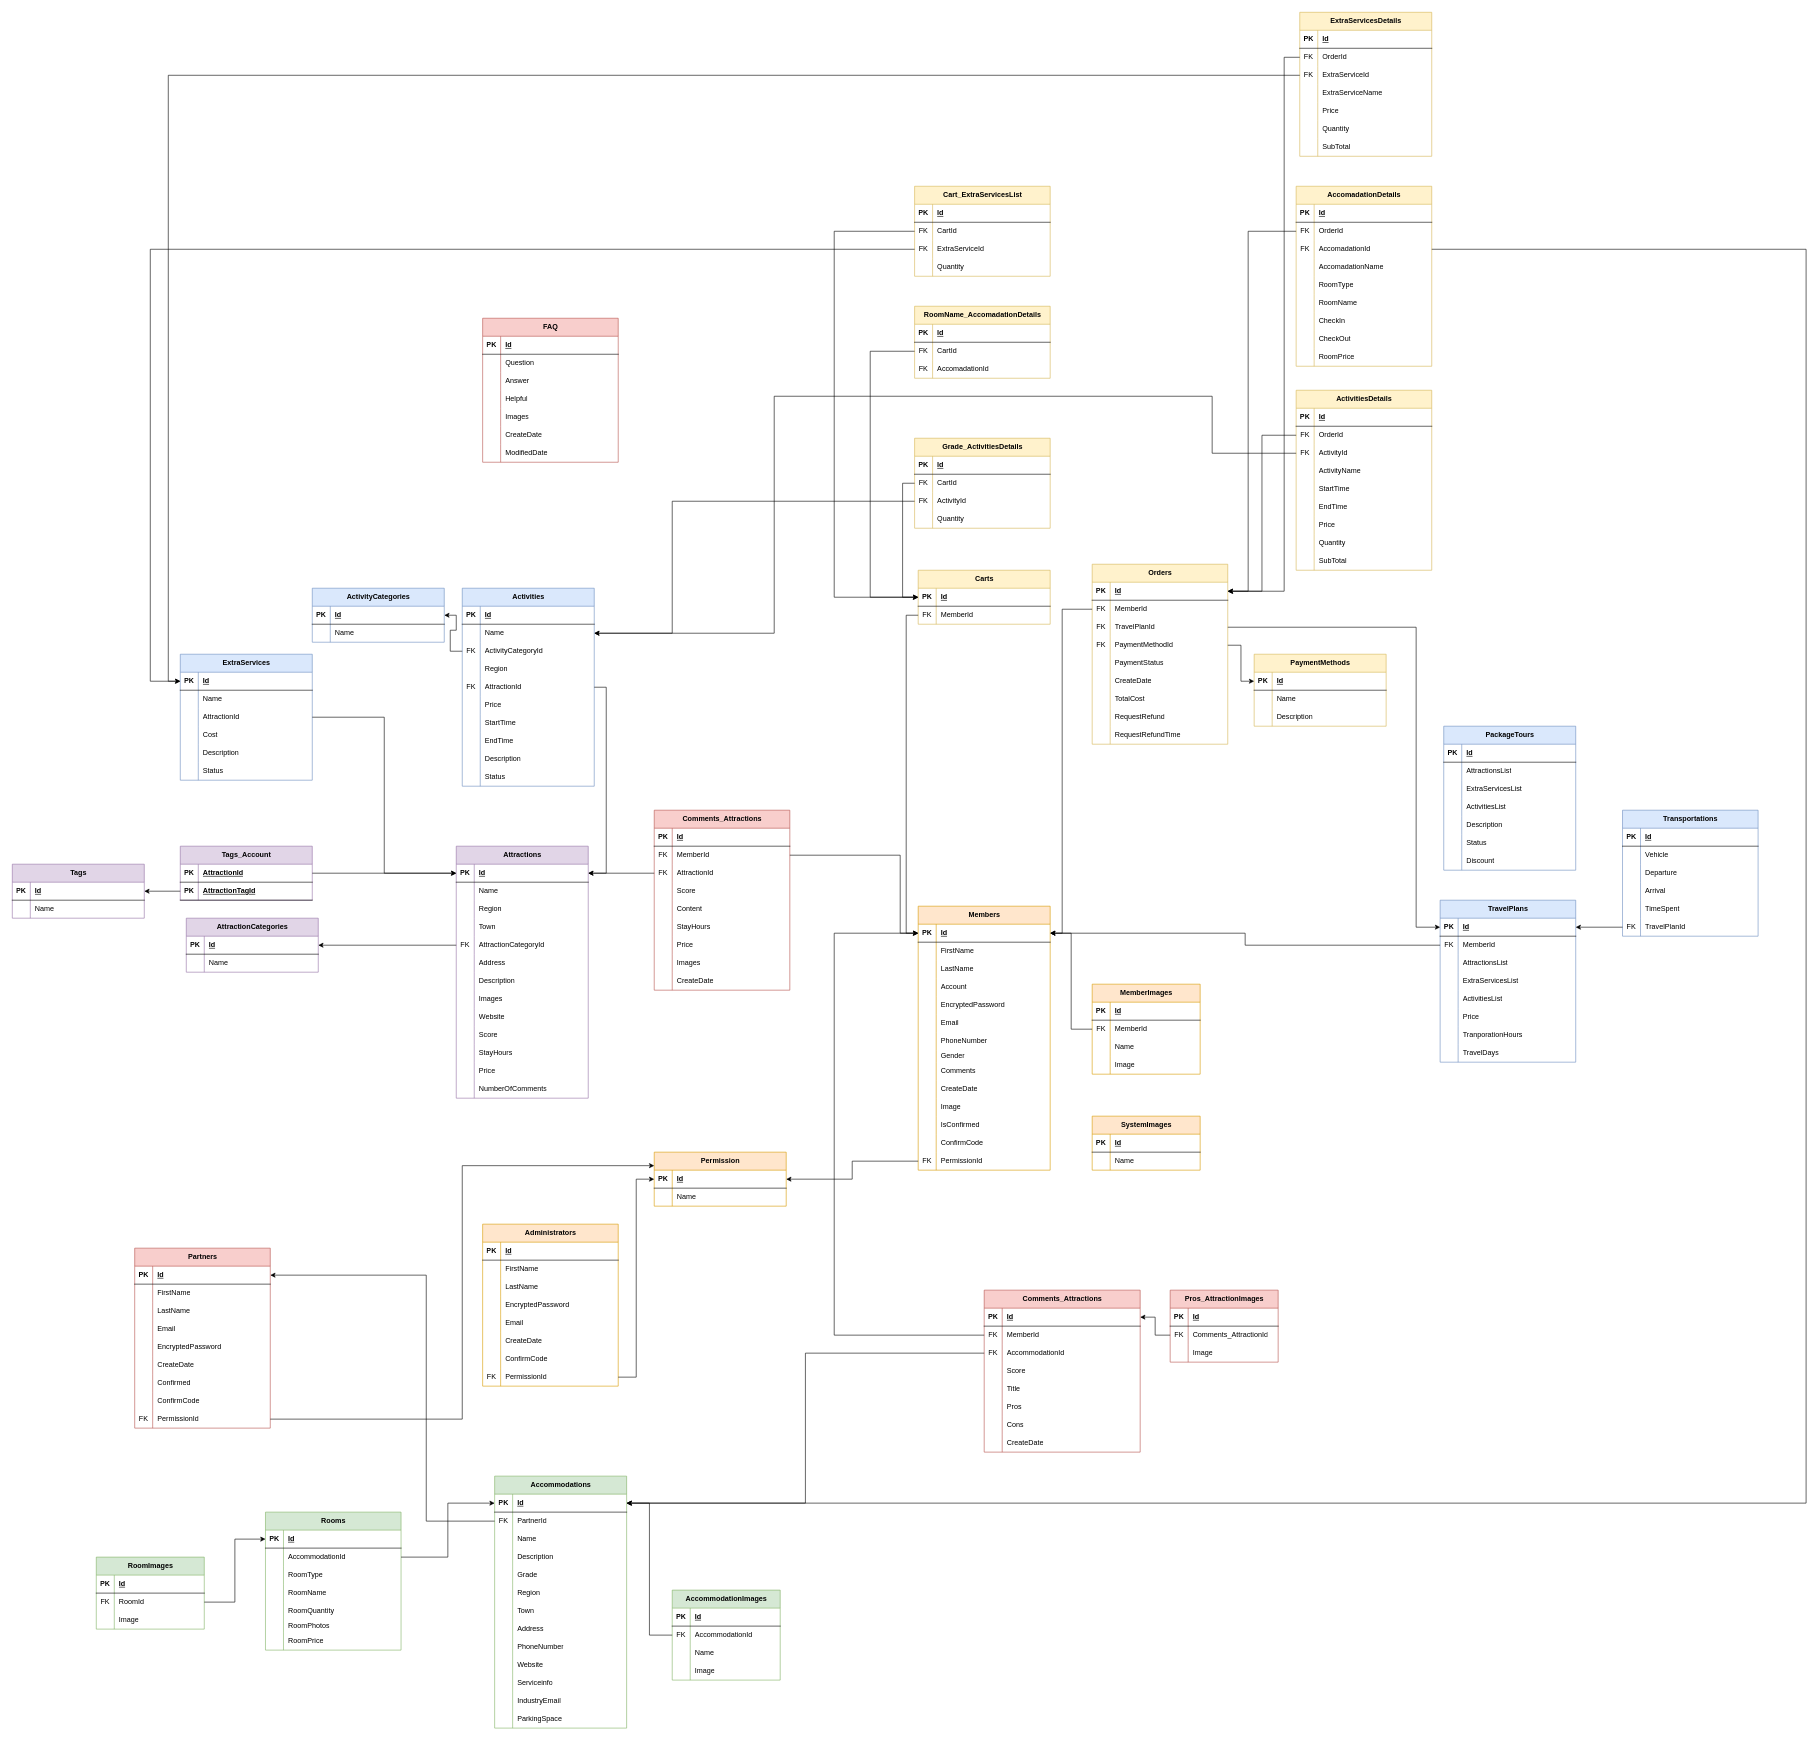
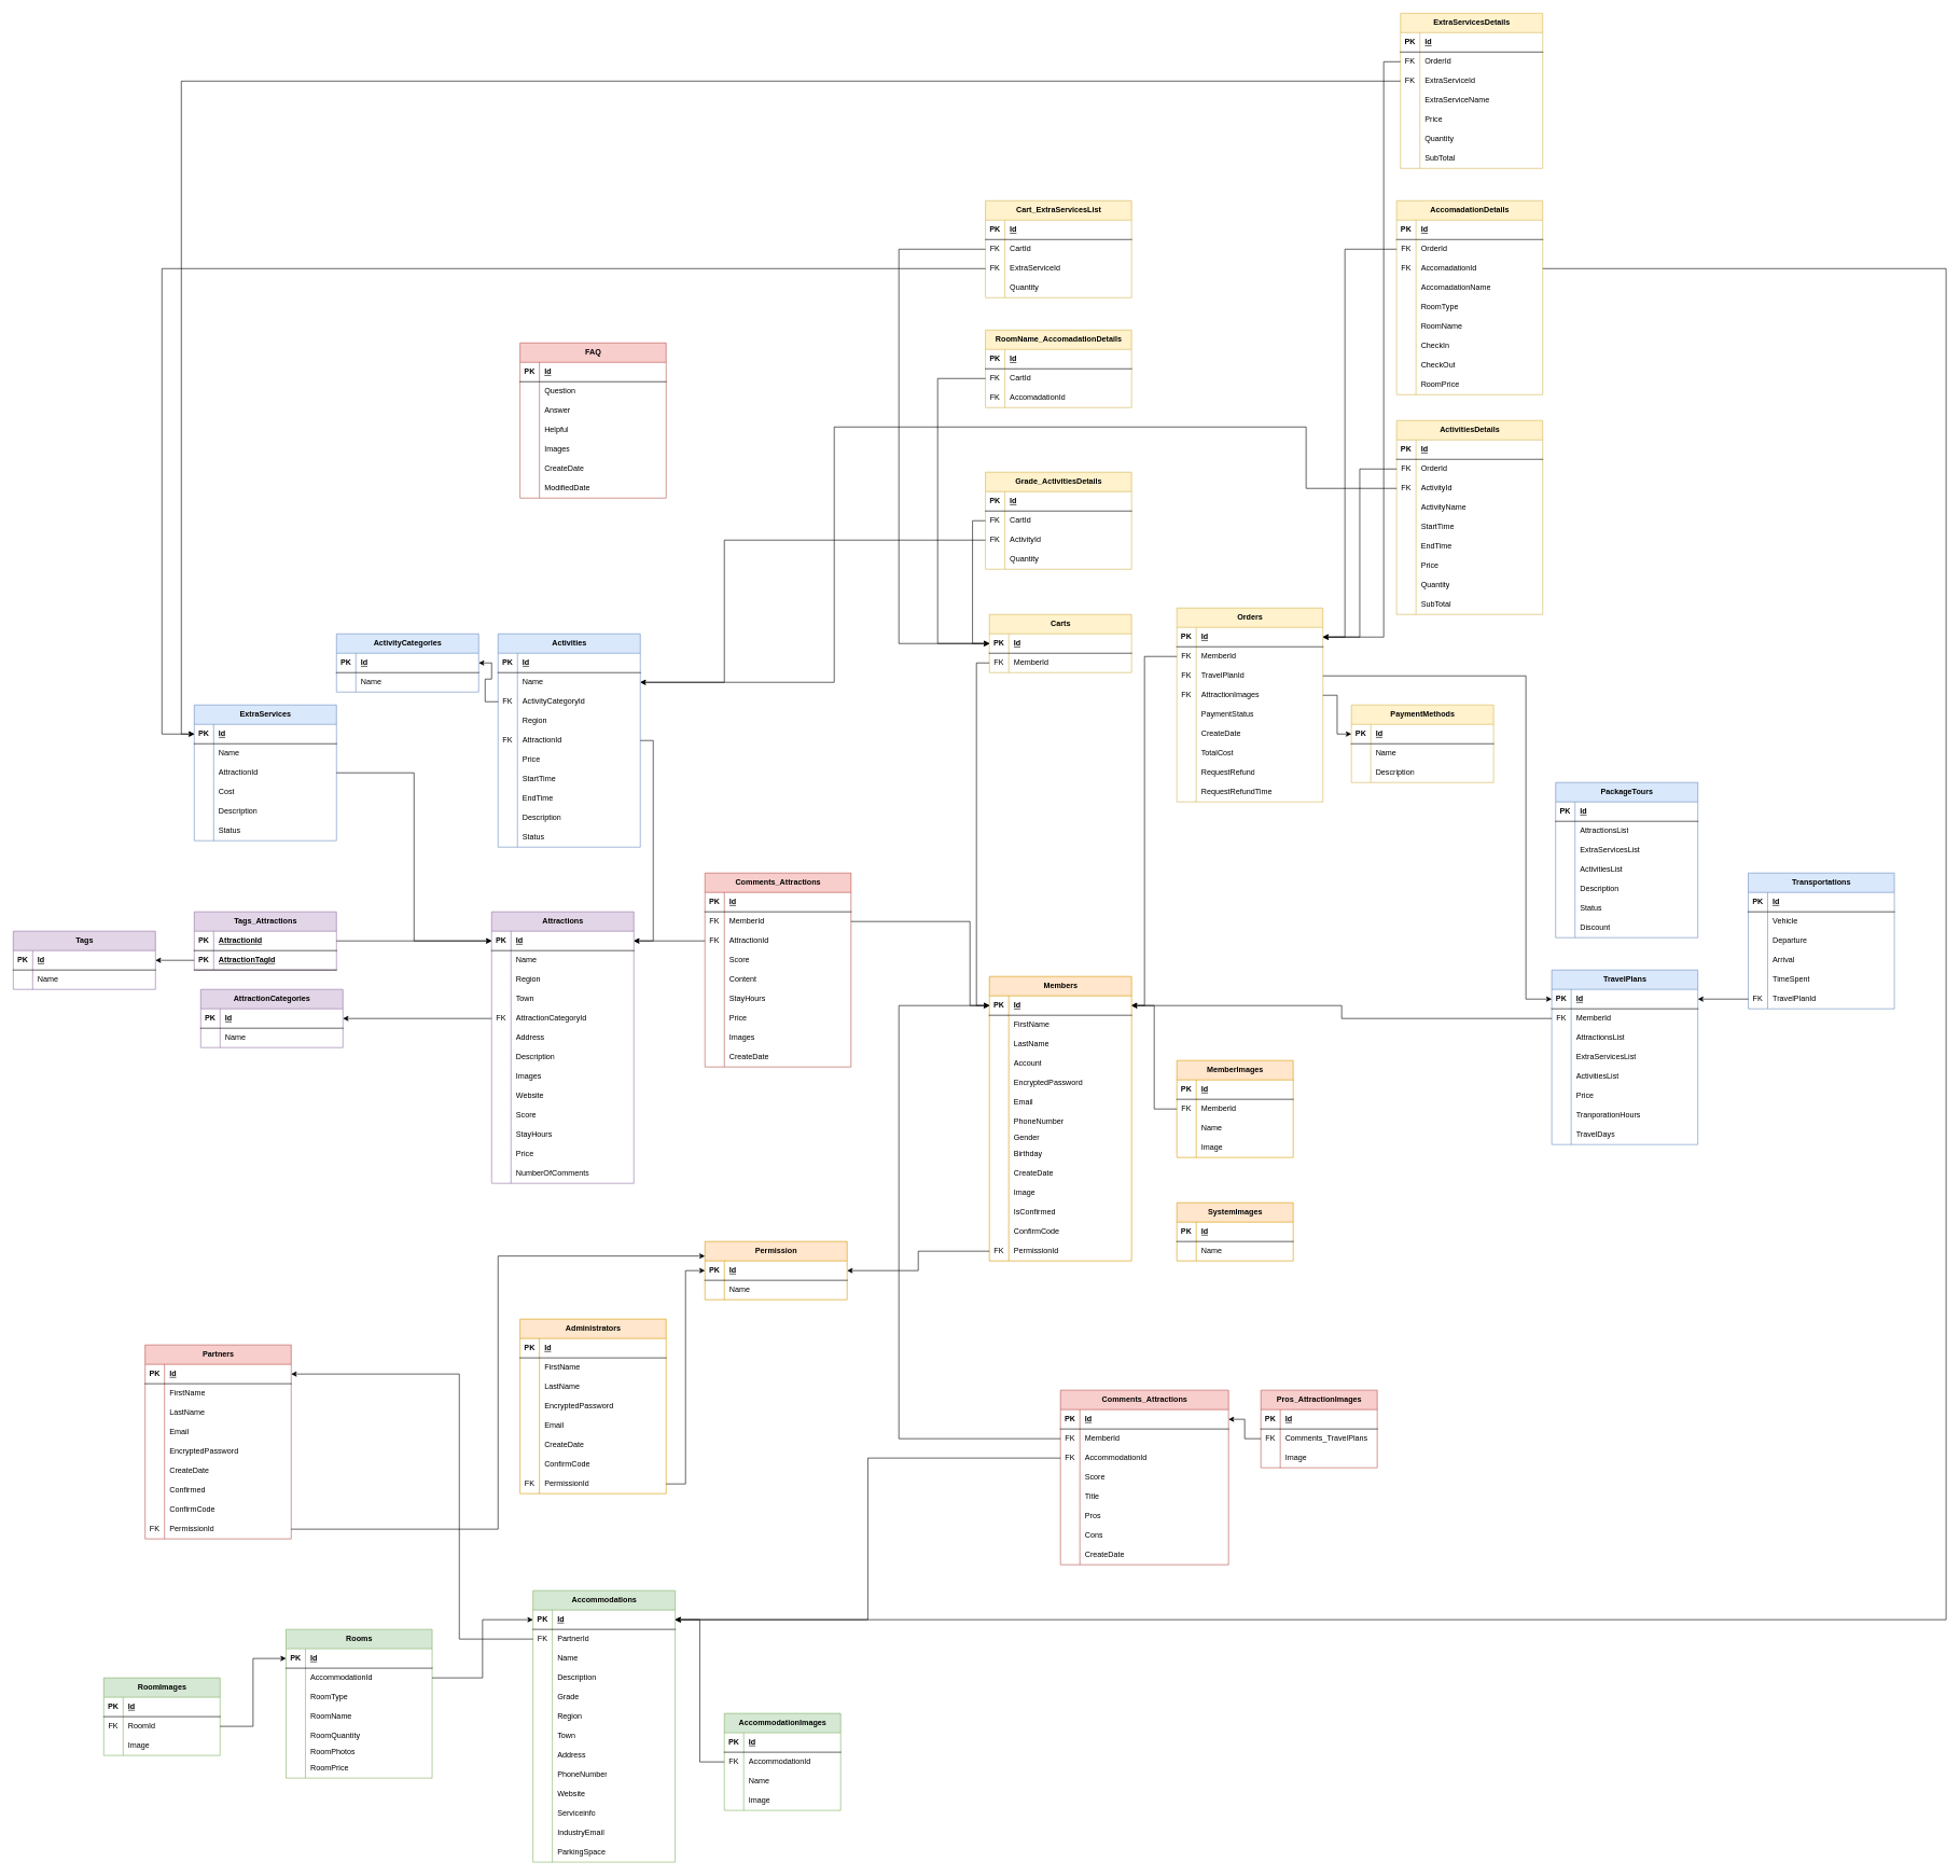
- <mxCell id="372" value="PaymentMethodId" style="shape=partialRectangle;connectable=0;fillColor=none;top=0;left=0;bottom=0;right=0;align=left;spacingLeft=6;overflow=hidden;whiteSpace=wrap;html=1;" parent="370" vertex="1"><mxGeometry x="30" width="196" height="30" as="geometry"><mxRectangle width="196" height="30" as="alternateBounds" /></mxGeometry></mxCell>
+ <mxCell id="372" value="AttractionImages" style="shape=partialRectangle;connectable=0;fillColor=none;top=0;left=0;bottom=0;right=0;align=left;spacingLeft=6;overflow=hidden;whiteSpace=wrap;html=1;" parent="370" vertex="1"><mxGeometry x="30" width="196" height="30" as="geometry"><mxRectangle width="196" height="30" as="alternateBounds" /></mxGeometry></mxCell>
- <mxCell id="49" value="Tags_Account" style="shape=table;startSize=30;container=1;collapsible=1;childLayout=tableLayout;fixedRows=1;rowLines=0;fontStyle=1;align=center;resizeLast=1;html=1;fillColor=#e1d5e7;strokeColor=#9673a6;" parent="1" vertex="1"><mxGeometry x="300" y="1410" width="220" height="90" as="geometry" /></mxCell>
+ <mxCell id="49" value="Tags_Attractions" style="shape=table;startSize=30;container=1;collapsible=1;childLayout=tableLayout;fixedRows=1;rowLines=0;fontStyle=1;align=center;resizeLast=1;html=1;fillColor=#e1d5e7;strokeColor=#9673a6;" parent="1" vertex="1"><mxGeometry x="300" y="1410" width="220" height="90" as="geometry" /></mxCell>
- <mxCell id="219" value="Comments" style="shape=partialRectangle;connectable=0;fillColor=none;top=0;left=0;bottom=0;right=0;align=left;spacingLeft=6;overflow=hidden;whiteSpace=wrap;html=1;" parent="217" vertex="1"><mxGeometry x="30" width="190" height="30" as="geometry"><mxRectangle width="190" height="30" as="alternateBounds" /></mxGeometry></mxCell>
+ <mxCell id="219" value="Birthday" style="shape=partialRectangle;connectable=0;fillColor=none;top=0;left=0;bottom=0;right=0;align=left;spacingLeft=6;overflow=hidden;whiteSpace=wrap;html=1;" parent="217" vertex="1"><mxGeometry x="30" width="190" height="30" as="geometry"><mxRectangle width="190" height="30" as="alternateBounds" /></mxGeometry></mxCell>
- <mxCell id="636" value="Comments_AttractionId" style="shape=partialRectangle;connectable=0;fillColor=none;top=0;left=0;bottom=0;right=0;align=left;spacingLeft=6;overflow=hidden;whiteSpace=wrap;html=1;" vertex="1" parent="634"><mxGeometry x="30" width="150" height="30" as="geometry"><mxRectangle width="150" height="30" as="alternateBounds" /></mxGeometry></mxCell>
+ <mxCell id="636" value="Comments_TravelPlans" style="shape=partialRectangle;connectable=0;fillColor=none;top=0;left=0;bottom=0;right=0;align=left;spacingLeft=6;overflow=hidden;whiteSpace=wrap;html=1;" vertex="1" parent="634"><mxGeometry x="30" width="150" height="30" as="geometry"><mxRectangle width="150" height="30" as="alternateBounds" /></mxGeometry></mxCell>
